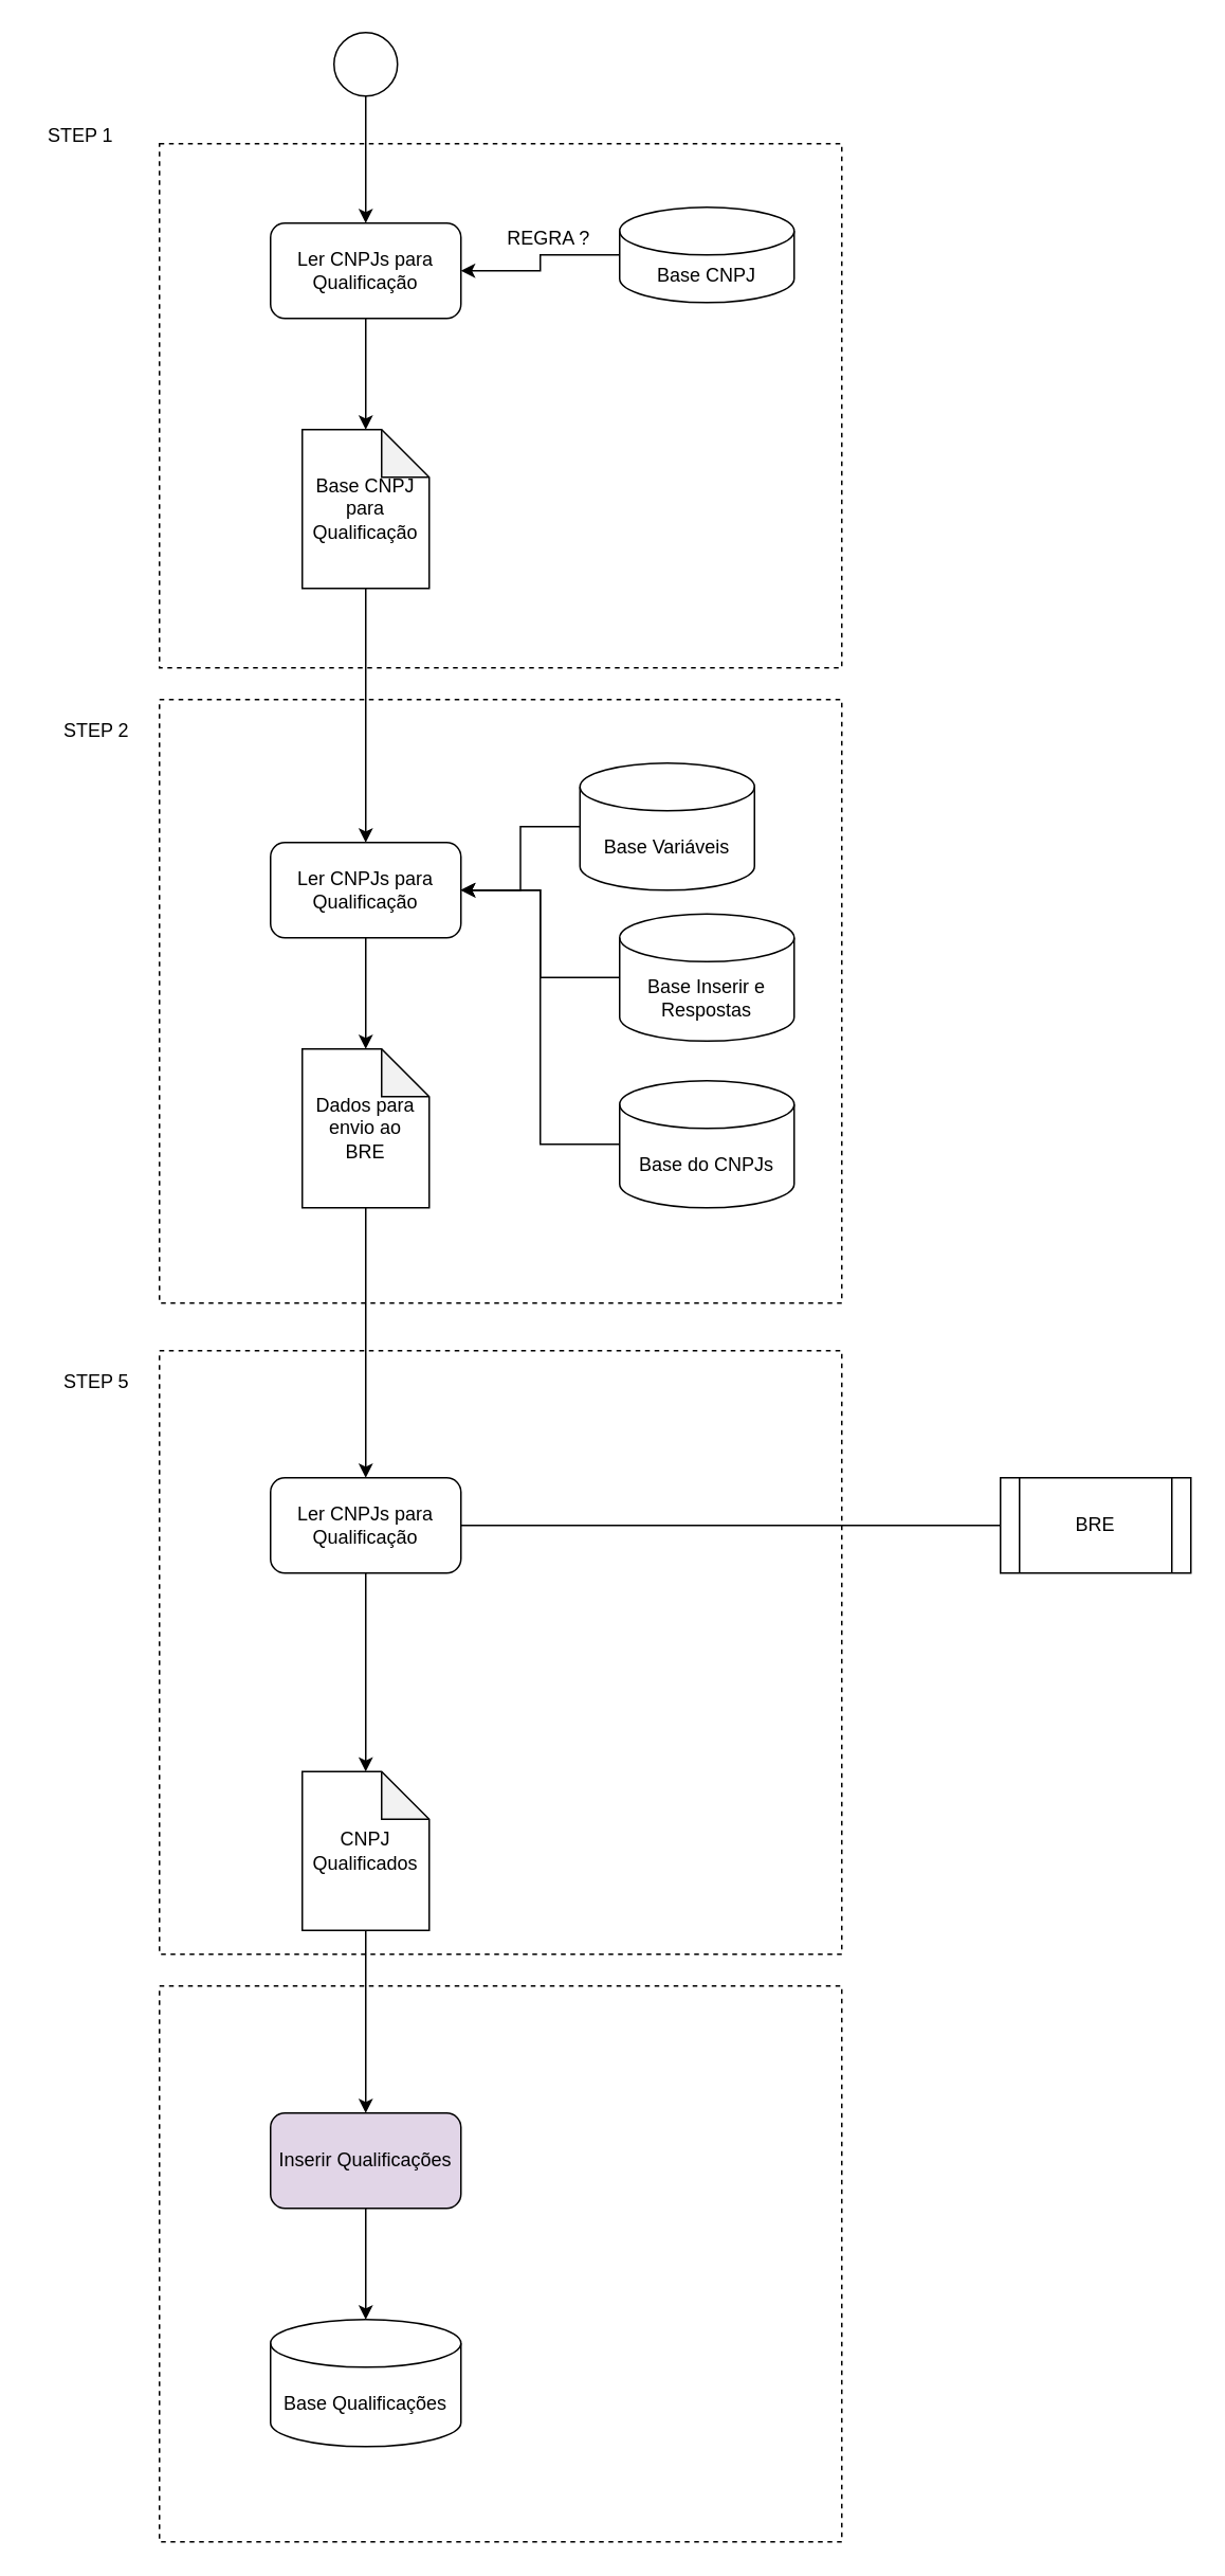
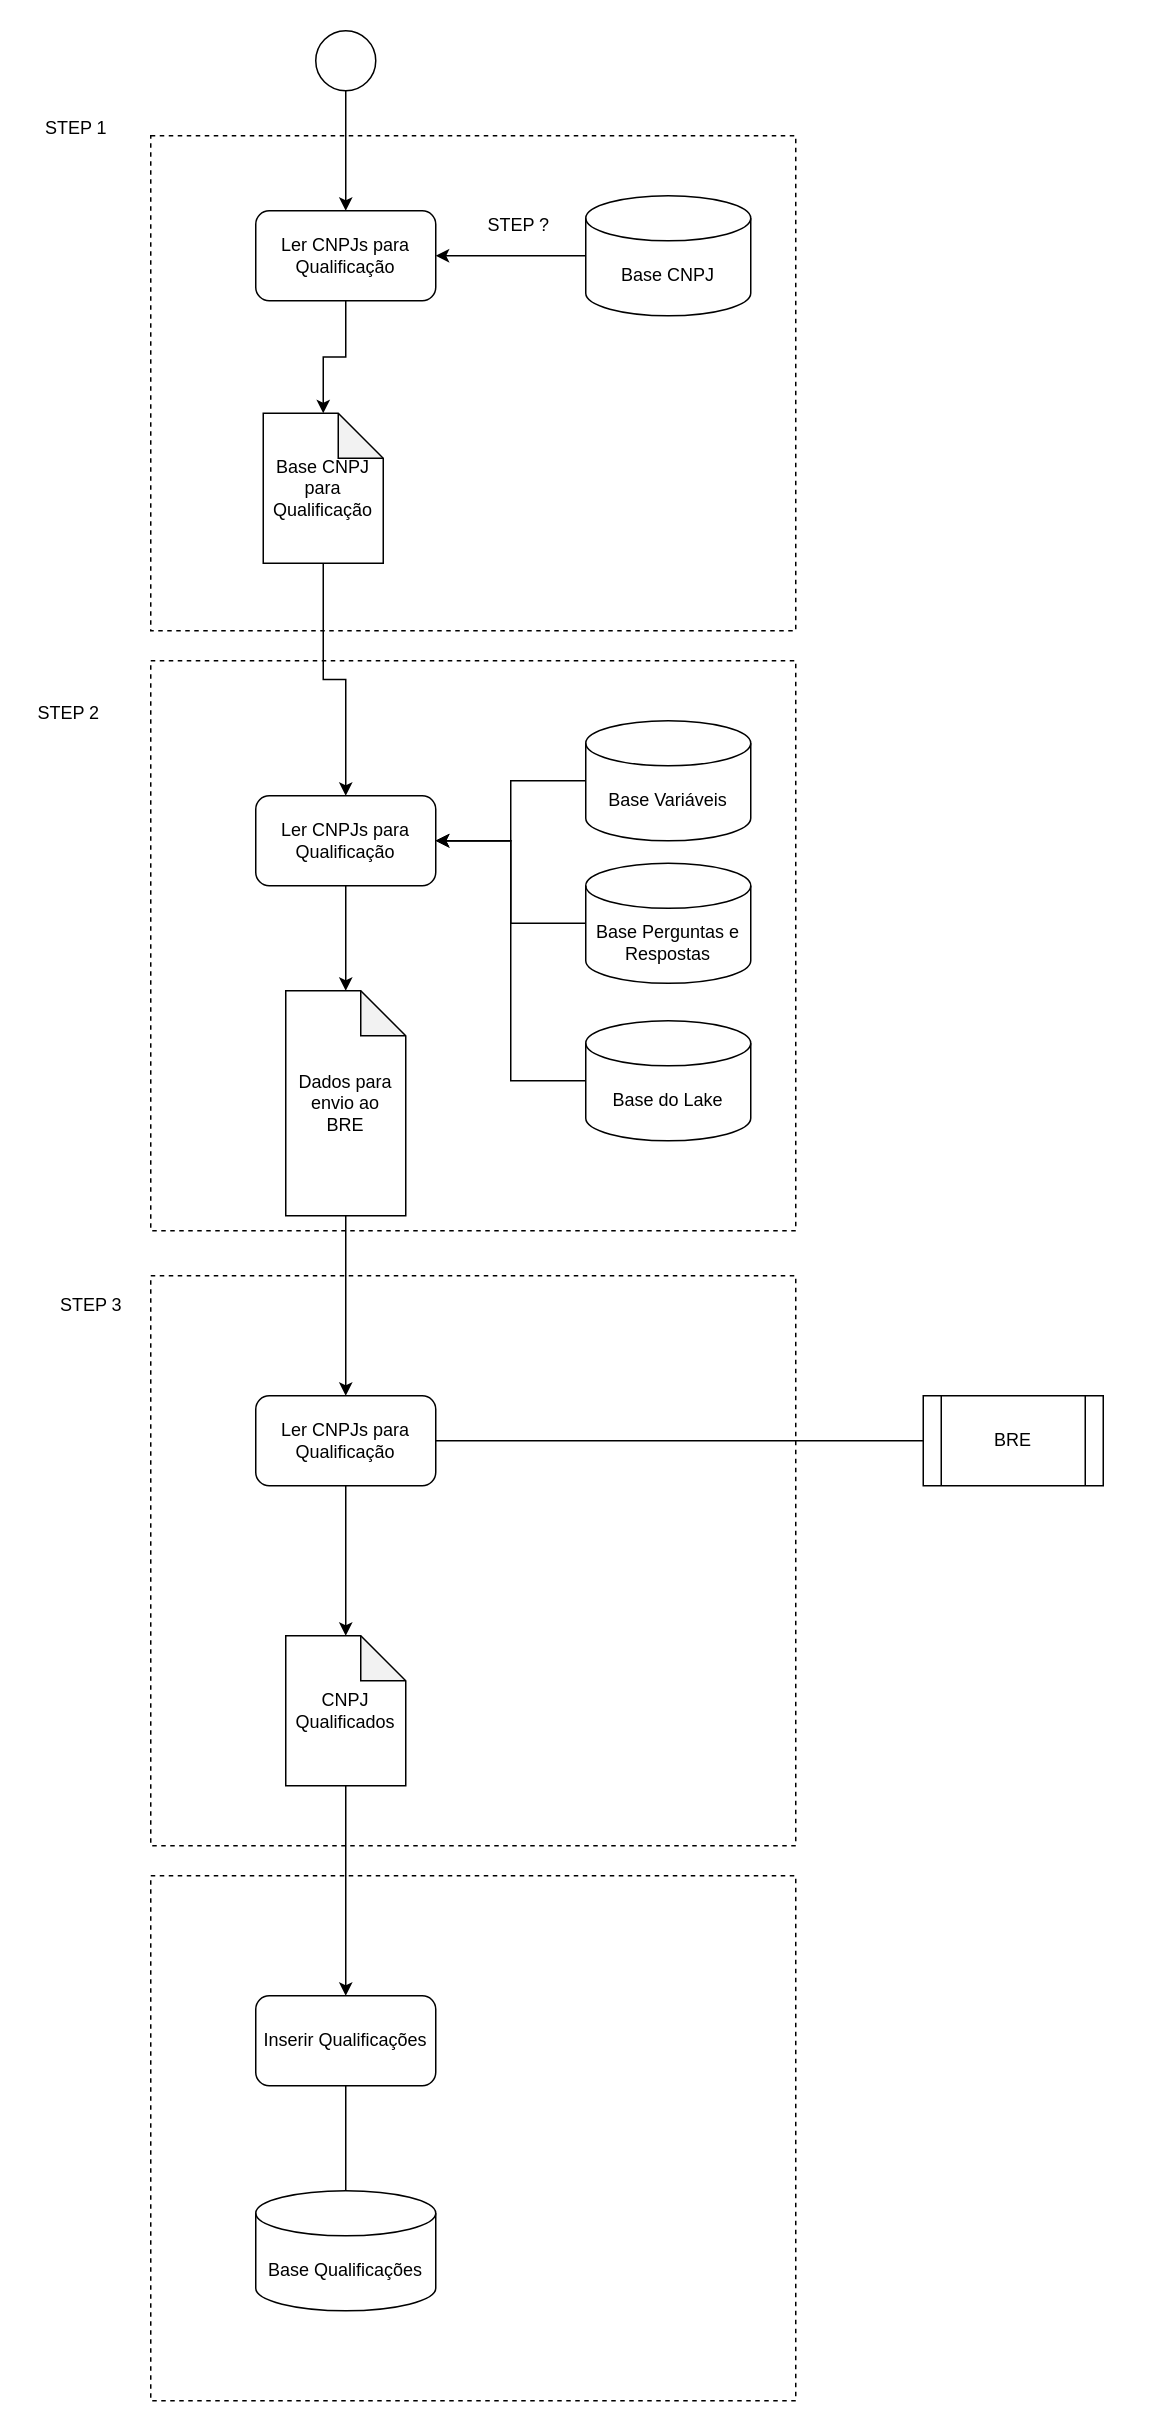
- <mxCell id="11" value="REGRA ?" style="text;html=1;align=center;verticalAlign=middle;resizable=0;points=[];autosize=1;" vertex="1" parent="1"><mxGeometry x="310" y="140" width="70" height="20" as="geometry" /></mxCell>
+ <mxCell id="11" value="STEP ?" style="text;html=1;align=center;verticalAlign=middle;resizable=0;points=[];autosize=1;" vertex="1" parent="1"><mxGeometry x="310" y="140" width="70" height="20" as="geometry" /></mxCell>
- <mxCell id="10" value="Base CNPJ" style="shape=cylinder3;whiteSpace=wrap;html=1;boundedLbl=1;backgroundOutline=1;size=15;" vertex="1" parent="1"><mxGeometry x="390" y="130" width="110" height="60" as="geometry" /></mxCell>
+ <mxCell id="10" value="Base CNPJ" style="shape=cylinder3;whiteSpace=wrap;html=1;boundedLbl=1;backgroundOutline=1;size=15;" vertex="1" parent="1"><mxGeometry x="390" y="130" width="110" height="80" as="geometry" /></mxCell>
- <mxCell id="13" value="Base CNPJ para Qualificação" style="shape=note;whiteSpace=wrap;html=1;backgroundOutline=1;darkOpacity=0.05;" vertex="1" parent="1"><mxGeometry x="190" y="270" width="80" height="100" as="geometry" /></mxCell>
+ <mxCell id="13" value="Base CNPJ para Qualificação" style="shape=note;whiteSpace=wrap;html=1;backgroundOutline=1;darkOpacity=0.05;" vertex="1" parent="1"><mxGeometry x="175" y="275" width="80" height="100" as="geometry" /></mxCell>
- <mxCell id="23" value="STEP 2" style="text;html=1;align=center;verticalAlign=middle;resizable=0;points=[];autosize=1;" vertex="1" parent="1"><mxGeometry x="30" y="450" width="60" height="20" as="geometry" /></mxCell>
+ <mxCell id="23" value="STEP 2" style="text;html=1;align=center;verticalAlign=middle;resizable=0;points=[];autosize=1;" vertex="1" parent="1"><mxGeometry x="15" y="465" width="60" height="20" as="geometry" /></mxCell>
- <mxCell id="16" value="Base Variáveis" style="shape=cylinder3;whiteSpace=wrap;html=1;boundedLbl=1;backgroundOutline=1;size=15;" vertex="1" parent="1"><mxGeometry x="365" y="480" width="110" height="80" as="geometry" /></mxCell>
+ <mxCell id="16" value="Base Variáveis" style="shape=cylinder3;whiteSpace=wrap;html=1;boundedLbl=1;backgroundOutline=1;size=15;" vertex="1" parent="1"><mxGeometry x="390" y="480" width="110" height="80" as="geometry" /></mxCell>
- <mxCell id="18" value="Base Inserir e Respostas" style="shape=cylinder3;whiteSpace=wrap;html=1;boundedLbl=1;backgroundOutline=1;size=15;" vertex="1" parent="1"><mxGeometry x="390" y="575" width="110" height="80" as="geometry" /></mxCell>
+ <mxCell id="18" value="Base Perguntas e Respostas" style="shape=cylinder3;whiteSpace=wrap;html=1;boundedLbl=1;backgroundOutline=1;size=15;" vertex="1" parent="1"><mxGeometry x="390" y="575" width="110" height="80" as="geometry" /></mxCell>
- <mxCell id="25" value="Dados para envio ao &lt;br&gt;BRE" style="shape=note;whiteSpace=wrap;html=1;backgroundOutline=1;darkOpacity=0.05;" vertex="1" parent="1"><mxGeometry x="190" y="660" width="80" height="100" as="geometry" /></mxCell>
+ <mxCell id="25" value="Dados para envio ao &lt;br&gt;BRE" style="shape=note;whiteSpace=wrap;html=1;backgroundOutline=1;darkOpacity=0.05;" vertex="1" parent="1"><mxGeometry x="190" y="660" width="80" height="150" as="geometry" /></mxCell>
- <mxCell id="20" value="Base do CNPJs" style="shape=cylinder3;whiteSpace=wrap;html=1;boundedLbl=1;backgroundOutline=1;size=15;" vertex="1" parent="1"><mxGeometry x="390" y="680" width="110" height="80" as="geometry" /></mxCell>
+ <mxCell id="20" value="Base do Lake" style="shape=cylinder3;whiteSpace=wrap;html=1;boundedLbl=1;backgroundOutline=1;size=15;" vertex="1" parent="1"><mxGeometry x="390" y="680" width="110" height="80" as="geometry" /></mxCell>
- <mxCell id="27" value="STEP 5" style="text;html=1;align=center;verticalAlign=middle;resizable=0;points=[];autosize=1;" vertex="1" parent="1"><mxGeometry x="30" y="860" width="60" height="20" as="geometry" /></mxCell>
+ <mxCell id="27" value="STEP 3" style="text;html=1;align=center;verticalAlign=middle;resizable=0;points=[];autosize=1;" vertex="1" parent="1"><mxGeometry x="30" y="860" width="60" height="20" as="geometry" /></mxCell>
- <mxCell id="33" value="BRE" style="shape=process;whiteSpace=wrap;html=1;backgroundOutline=1;strokeColor=#000000;fillColor=none;" vertex="1" parent="1"><mxGeometry x="630" y="930" width="120" height="60" as="geometry" /></mxCell>
+ <mxCell id="33" value="BRE" style="shape=process;whiteSpace=wrap;html=1;backgroundOutline=1;strokeColor=#000000;fillColor=none;" vertex="1" parent="1"><mxGeometry x="615" y="930" width="120" height="60" as="geometry" /></mxCell>
- <mxCell id="32" value="CNPJ Qualificados" style="shape=note;whiteSpace=wrap;html=1;backgroundOutline=1;darkOpacity=0.05;" vertex="1" parent="1"><mxGeometry x="190" y="1115" width="80" height="100" as="geometry" /></mxCell>
+ <mxCell id="32" value="CNPJ Qualificados" style="shape=note;whiteSpace=wrap;html=1;backgroundOutline=1;darkOpacity=0.05;" vertex="1" parent="1"><mxGeometry x="190" y="1090" width="80" height="100" as="geometry" /></mxCell>
- <mxCell id="36" value="Inserir Qualificações" style="rounded=1;whiteSpace=wrap;html=1;fillColor=#e1d5e7;" vertex="1" parent="1"><mxGeometry x="170" y="1330" width="120" height="60" as="geometry" /></mxCell>
+ <mxCell id="36" value="Inserir Qualificações" style="rounded=1;whiteSpace=wrap;html=1;" vertex="1" parent="1"><mxGeometry x="170" y="1330" width="120" height="60" as="geometry" /></mxCell>
- <mxCell id="35" style="edgeStyle=orthogonalEdgeStyle;rounded=0;orthogonalLoop=1;jettySize=auto;html=1;entryX=0.5;entryY=0;entryDx=0;entryDy=0;entryPerimeter=0;startArrow=none;startFill=0;endArrow=classic;endFill=1;" edge="1" parent="1" source="36" target="34"><mxGeometry relative="1" as="geometry" /></mxCell>
+ <mxCell id="35" style="edgeStyle=orthogonalEdgeStyle;rounded=0;orthogonalLoop=1;jettySize=auto;html=1;entryX=0.5;entryY=0;entryDx=0;entryDy=0;entryPerimeter=0;startArrow=none;startFill=0;endArrow=none;endFill=1;" edge="1" parent="1" source="36" target="34"><mxGeometry relative="1" as="geometry" /></mxCell>
